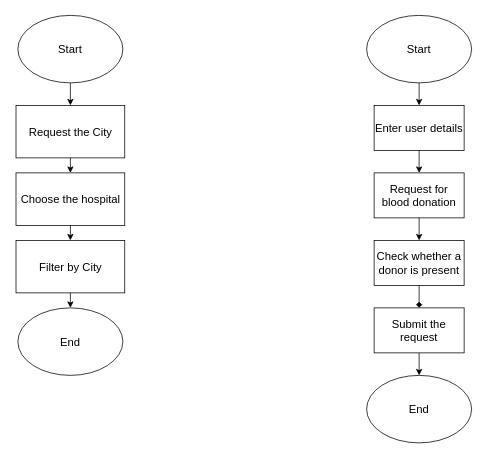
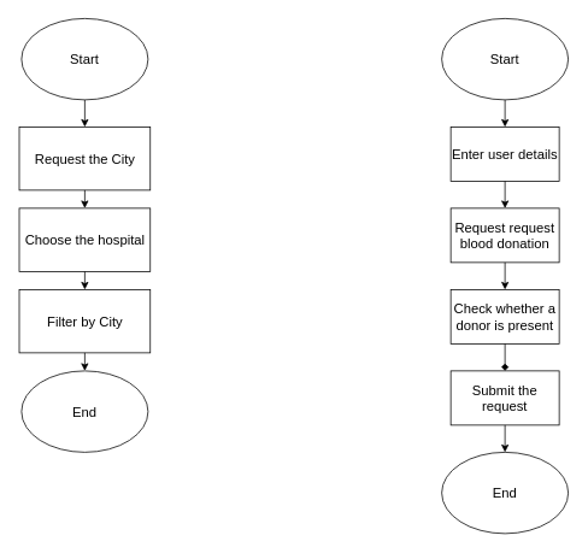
- <mxCell id="13" value="Request for blood donation" style="rounded=0;whiteSpace=wrap;html=1;fontSize=15;" vertex="1" parent="1"><mxGeometry x="498" y="230" width="120" height="60" as="geometry" /></mxCell>
+ <mxCell id="13" value="Request request blood donation" style="rounded=0;whiteSpace=wrap;html=1;fontSize=15;" vertex="1" parent="1"><mxGeometry x="498" y="230" width="120" height="60" as="geometry" /></mxCell>
